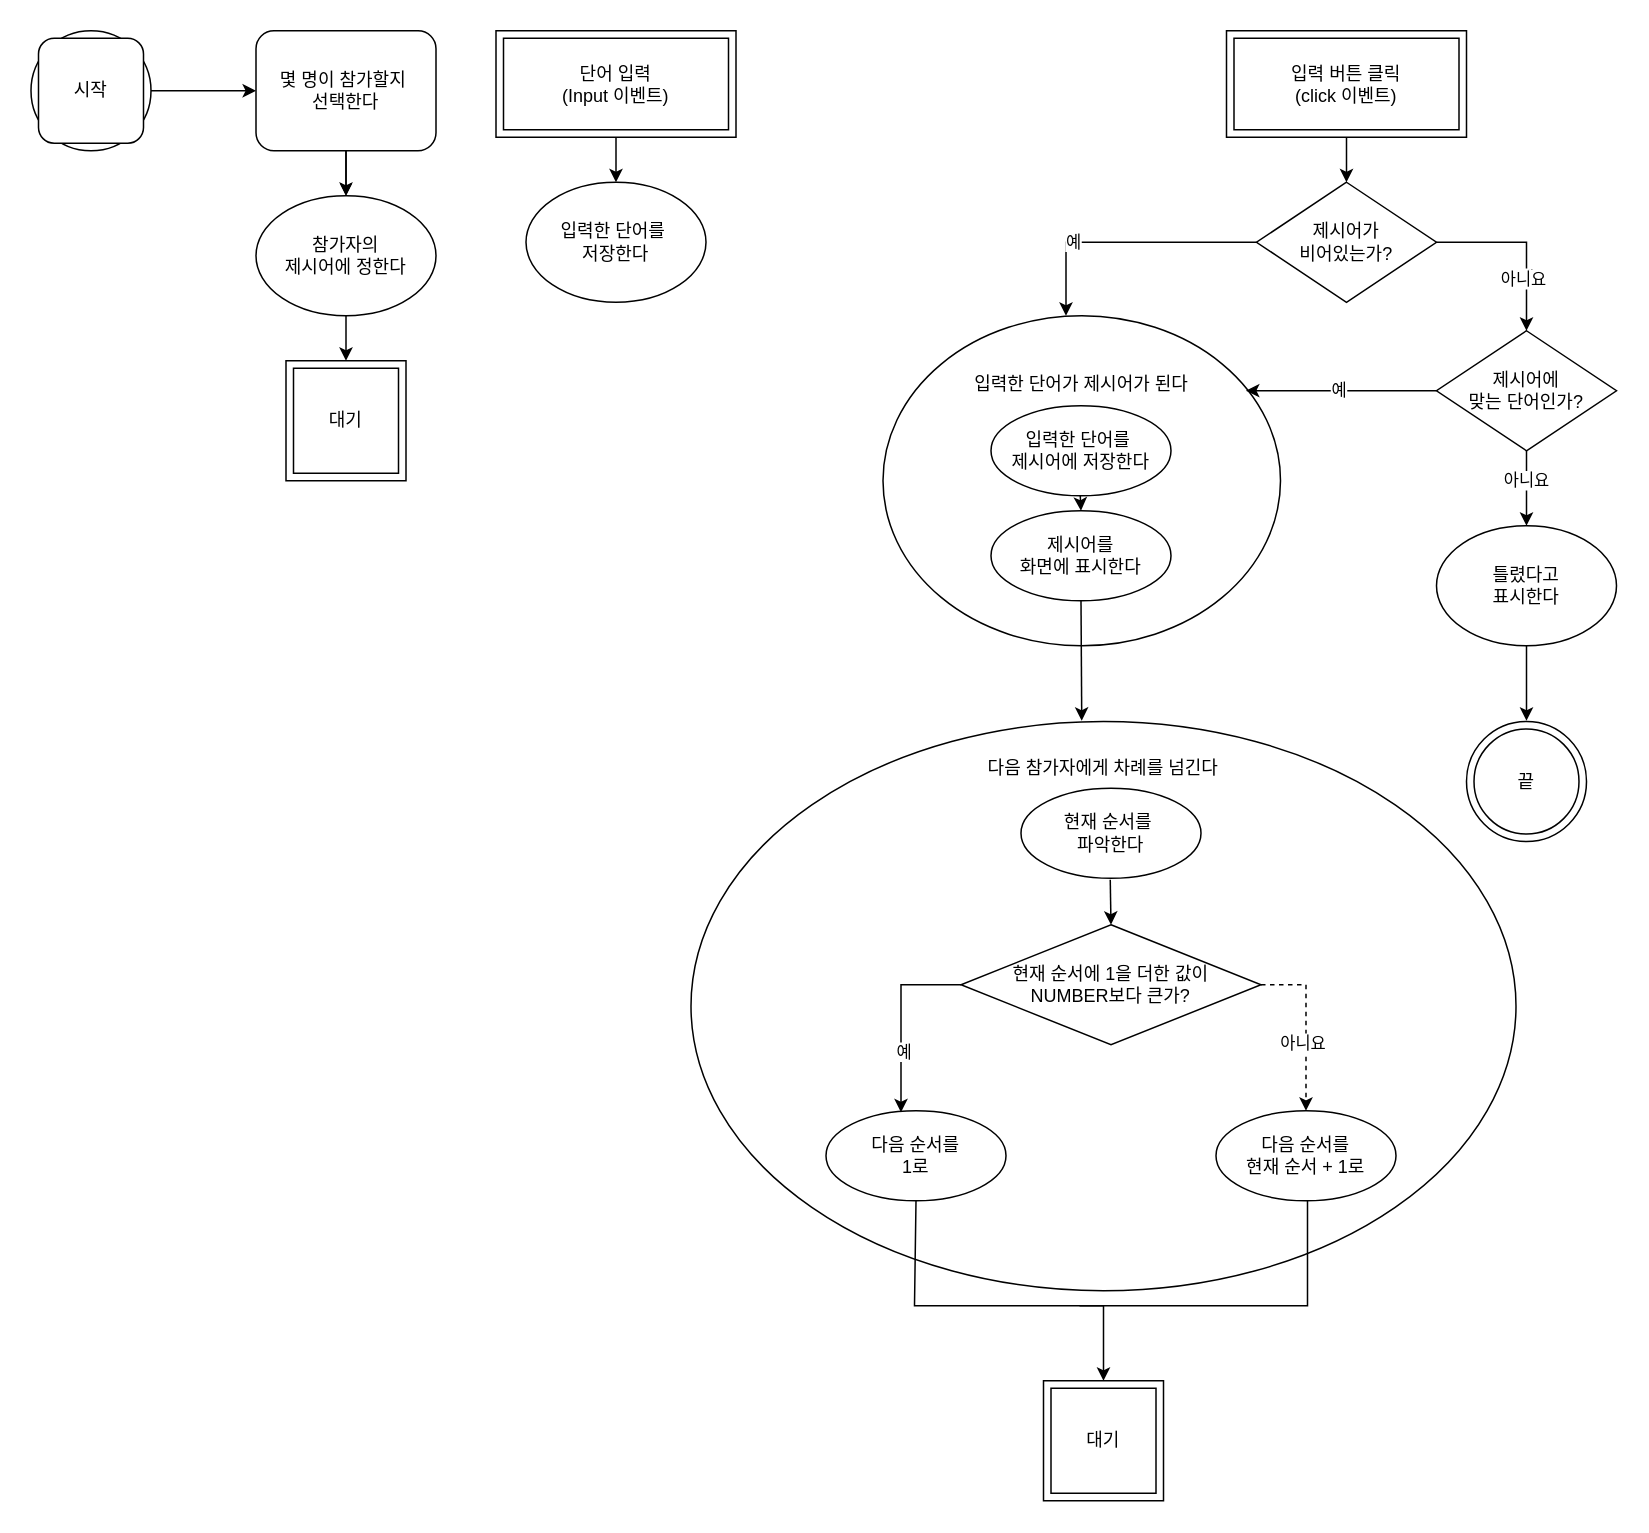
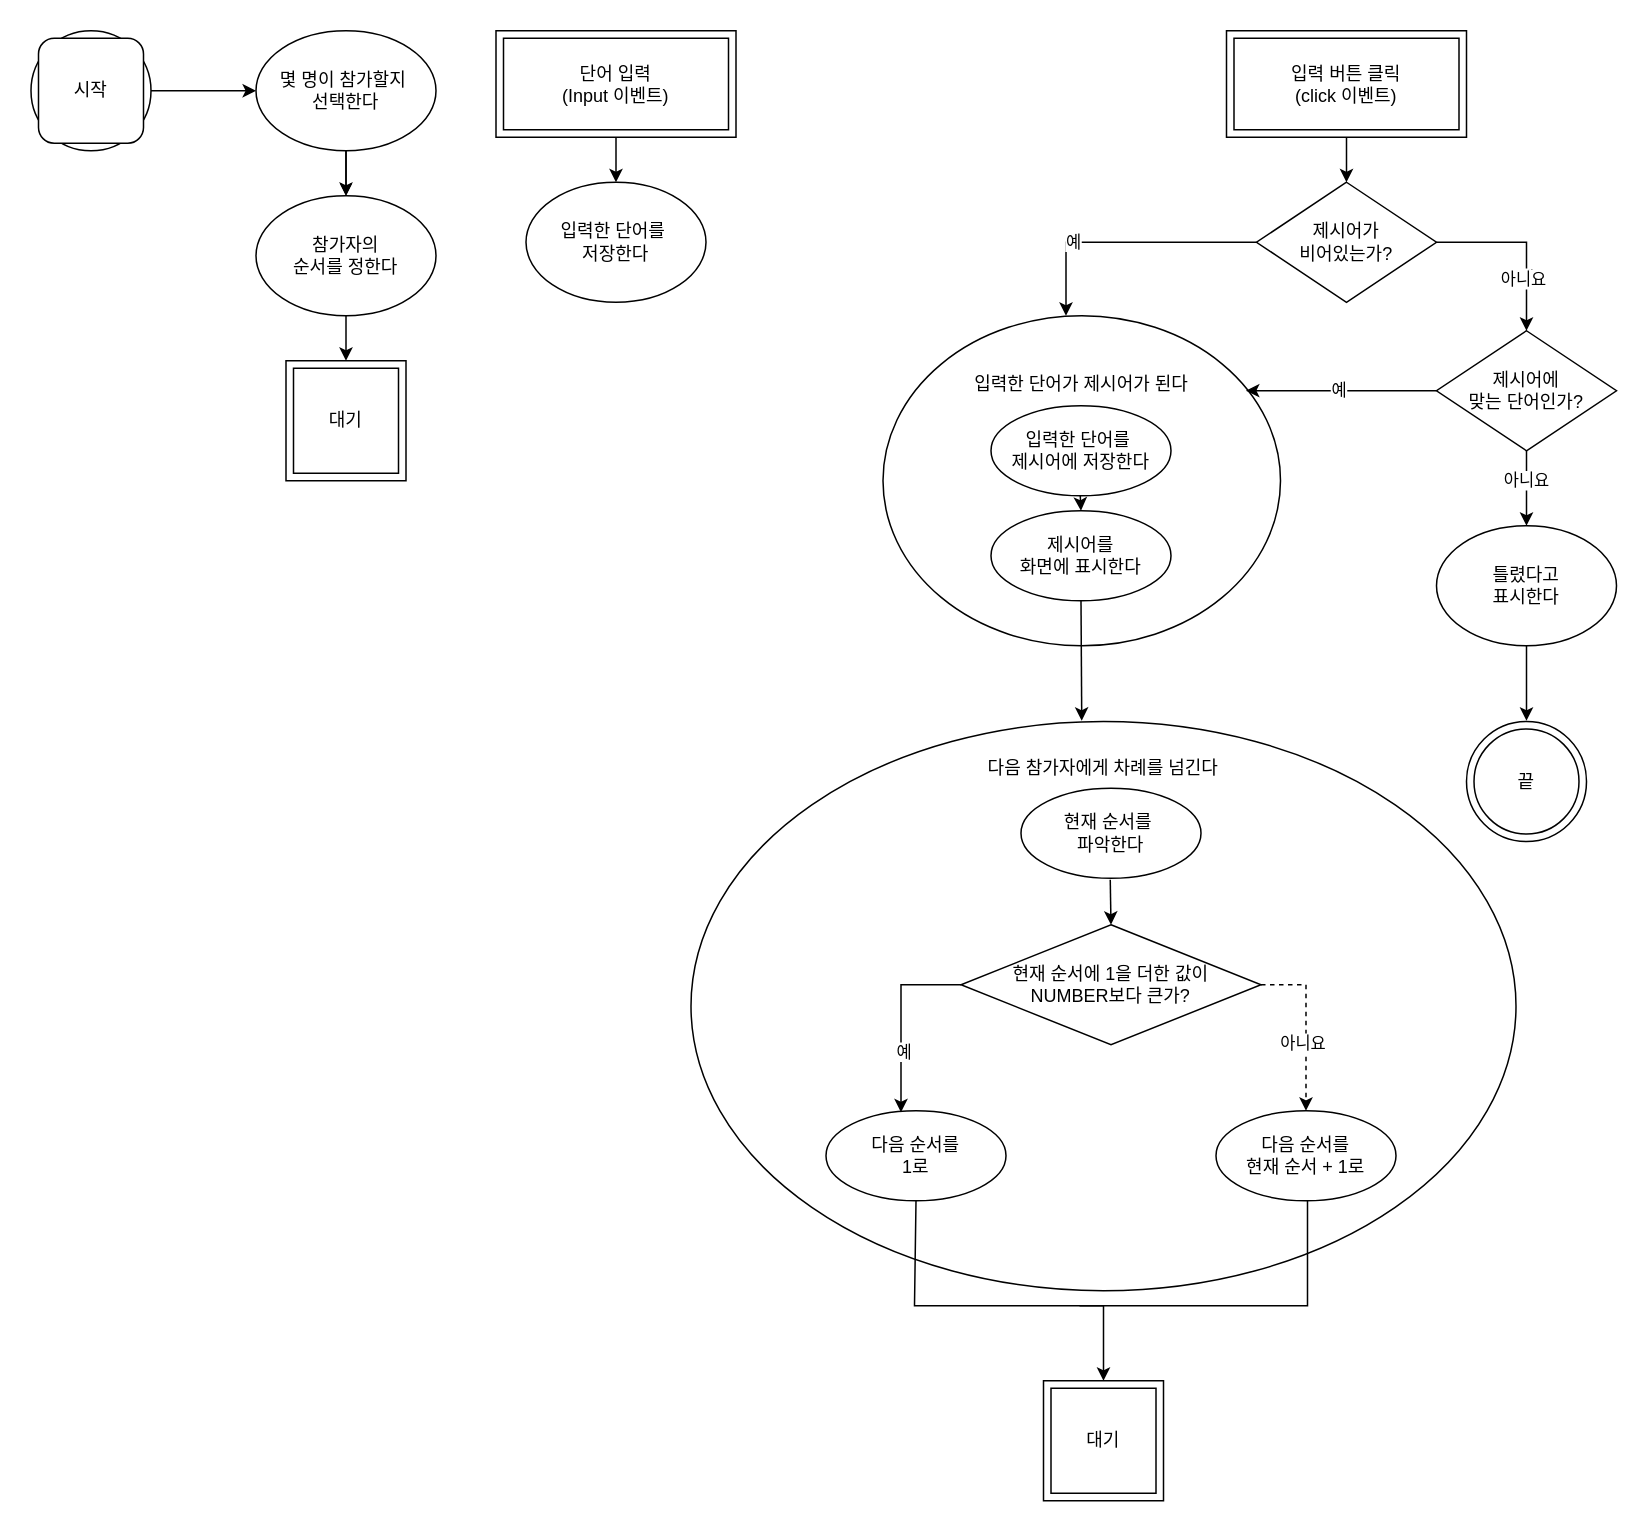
- <mxCell id="6" value="몇 명이 참가할지&amp;nbsp;&lt;div&gt;선택한다&lt;/div&gt;" style="whiteSpace=wrap;html=1;rounded=1;" vertex="1" parent="1"><mxGeometry x="170" y="20" width="120" height="80" as="geometry" /></mxCell>
+ <mxCell id="6" value="몇 명이 참가할지&amp;nbsp;&lt;div&gt;선택한다&lt;/div&gt;" style="ellipse;whiteSpace=wrap;html=1;" vertex="1" parent="1"><mxGeometry x="170" y="20" width="120" height="80" as="geometry" /></mxCell>
- <mxCell id="8" value="참가자의&lt;div&gt;제시어에 정한다&lt;/div&gt;" style="ellipse;whiteSpace=wrap;html=1;" vertex="1" parent="1"><mxGeometry x="170" y="130" width="120" height="80" as="geometry" /></mxCell>
+ <mxCell id="8" value="참가자의&lt;div&gt;순서를 정한다&lt;/div&gt;" style="ellipse;whiteSpace=wrap;html=1;" vertex="1" parent="1"><mxGeometry x="170" y="130" width="120" height="80" as="geometry" /></mxCell>
